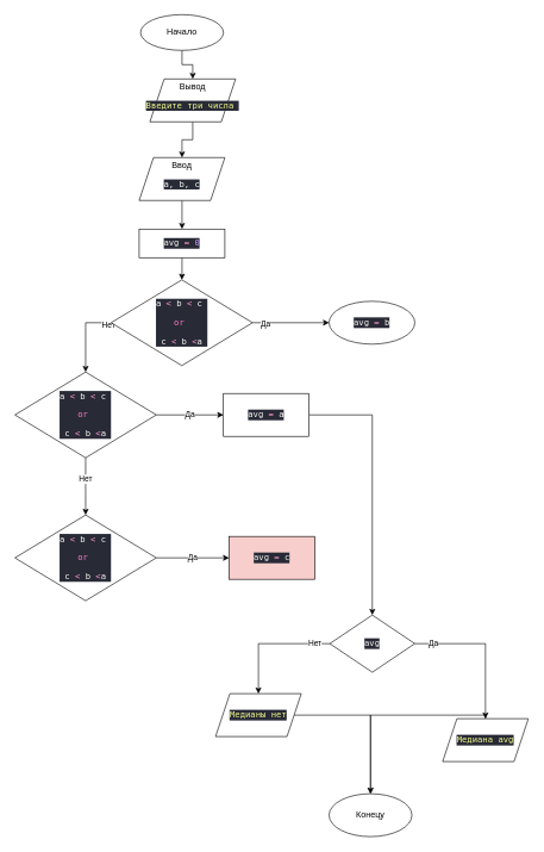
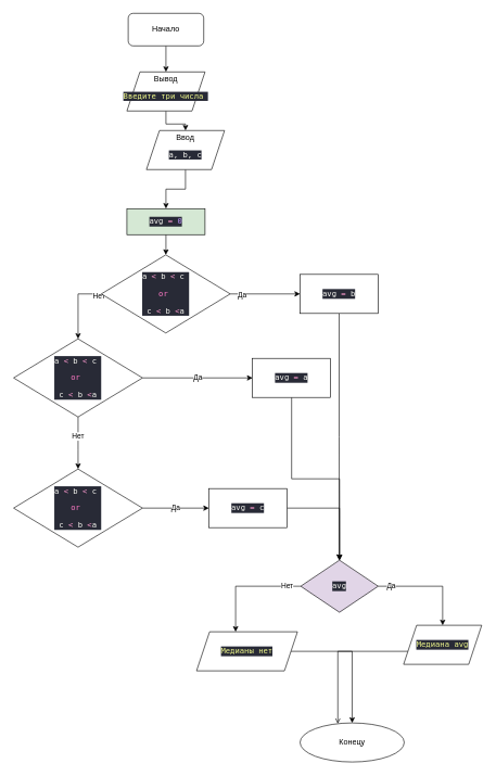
- <mxCell id="3" value="Начало" style="ellipse;whiteSpace=wrap;html=1;" vertex="1" parent="1"><mxGeometry x="196" y="20" width="116" height="50" as="geometry" /></mxCell>
+ <mxCell id="3" value="Начало" style="whiteSpace=wrap;html=1;rounded=1;" vertex="1" parent="1"><mxGeometry x="196" y="20" width="116" height="50" as="geometry" /></mxCell>
- <mxCell id="10" value="Вывод&lt;br&gt;&lt;pre style=&quot;background-color: #282a36 ; color: #f8f8f2 ; font-family: &amp;#34;jetbrains mono&amp;#34; , monospace ; font-size: 9 8pt&quot;&gt;&lt;span style=&quot;color: #f1fa8c&quot;&gt;Введите три числа &lt;/span&gt;&lt;/pre&gt;" style="shape=parallelogram;perimeter=parallelogramPerimeter;whiteSpace=wrap;html=1;fixedSize=1;" vertex="1" parent="1"><mxGeometry x="209" y="110" width="120" height="60" as="geometry" /></mxCell>
+ <mxCell id="10" value="Вывод&lt;br&gt;&lt;pre style=&quot;background-color: #282a36 ; color: #f8f8f2 ; font-family: &amp;#34;jetbrains mono&amp;#34; , monospace ; font-size: 9 8pt&quot;&gt;&lt;span style=&quot;color: #f1fa8c&quot;&gt;Введите три числа &lt;/span&gt;&lt;/pre&gt;" style="shape=parallelogram;perimeter=parallelogramPerimeter;whiteSpace=wrap;html=1;fixedSize=1;" vertex="1" parent="1"><mxGeometry x="194" y="110" width="120" height="60" as="geometry" /></mxCell>
- <mxCell id="12" value="Ввод&lt;br&gt;&lt;pre style=&quot;background-color: #282a36 ; color: #f8f8f2 ; font-family: &amp;#34;jetbrains mono&amp;#34; , monospace ; font-size: 9 8pt&quot;&gt;a, b, c&lt;/pre&gt;" style="shape=parallelogram;perimeter=parallelogramPerimeter;whiteSpace=wrap;html=1;fixedSize=1;" vertex="1" parent="1"><mxGeometry x="194" y="220" width="120" height="60" as="geometry" /></mxCell>
+ <mxCell id="12" value="Ввод&lt;br&gt;&lt;pre style=&quot;background-color: #282a36 ; color: #f8f8f2 ; font-family: &amp;#34;jetbrains mono&amp;#34; , monospace ; font-size: 9 8pt&quot;&gt;a, b, c&lt;/pre&gt;" style="shape=parallelogram;perimeter=parallelogramPerimeter;whiteSpace=wrap;html=1;fixedSize=1;" vertex="1" parent="1"><mxGeometry x="224" y="200" width="120" height="60" as="geometry" /></mxCell>
- <mxCell id="6" value="&lt;pre style=&quot;background-color: #282a36 ; color: #f8f8f2 ; font-family: &amp;#34;jetbrains mono&amp;#34; , monospace ; font-size: 9 8pt&quot;&gt;avg &lt;span style=&quot;color: #f998cc&quot;&gt;= &lt;/span&gt;&lt;span style=&quot;color: #bd93f9&quot;&gt;0&lt;/span&gt;&lt;/pre&gt;" style="rounded=0;whiteSpace=wrap;html=1;" vertex="1" parent="1"><mxGeometry x="194" y="320" width="120" height="40" as="geometry" /></mxCell>
+ <mxCell id="6" value="&lt;pre style=&quot;background-color: #282a36 ; color: #f8f8f2 ; font-family: &amp;#34;jetbrains mono&amp;#34; , monospace ; font-size: 9 8pt&quot;&gt;avg &lt;span style=&quot;color: #f998cc&quot;&gt;= &lt;/span&gt;&lt;span style=&quot;color: #bd93f9&quot;&gt;0&lt;/span&gt;&lt;/pre&gt;" style="rounded=0;whiteSpace=wrap;html=1;fillColor=#d5e8d4;" vertex="1" parent="1"><mxGeometry x="194" y="320" width="120" height="40" as="geometry" /></mxCell>
- <mxCell id="26" value="&lt;pre style=&quot;background-color: #282a36 ; color: #f8f8f2 ; font-family: &amp;#34;jetbrains mono&amp;#34; , monospace ; font-size: 9 8pt&quot;&gt;avg &lt;span style=&quot;color: #f998cc&quot;&gt;= &lt;/span&gt;b&lt;/pre&gt;" style="ellipse;whiteSpace=wrap;html=1;" vertex="1" parent="1"><mxGeometry x="460" y="421" width="120" height="60" as="geometry" /></mxCell>
+ <mxCell id="26" value="&lt;pre style=&quot;background-color: #282a36 ; color: #f8f8f2 ; font-family: &amp;#34;jetbrains mono&amp;#34; , monospace ; font-size: 9 8pt&quot;&gt;avg &lt;span style=&quot;color: #f998cc&quot;&gt;= &lt;/span&gt;b&lt;/pre&gt;" style="rounded=0;whiteSpace=wrap;html=1;" vertex="1" parent="1"><mxGeometry x="460" y="421" width="120" height="60" as="geometry" /></mxCell>
+ <mxCell id="25" style="edgeStyle=orthogonalEdgeStyle;rounded=0;orthogonalLoop=1;jettySize=auto;html=1;" edge="1" parent="1" source="26" target="33"><mxGeometry relative="1" as="geometry" /></mxCell>
- <mxCell id="28" value="&lt;pre style=&quot;background-color: #282a36 ; color: #f8f8f2 ; font-family: &amp;#34;jetbrains mono&amp;#34; , monospace ; font-size: 9 8pt&quot;&gt;avg &lt;span style=&quot;color: #f998cc&quot;&gt;= &lt;/span&gt;a&lt;/pre&gt;" style="rounded=0;whiteSpace=wrap;html=1;" vertex="1" parent="1"><mxGeometry x="312" y="550" width="120" height="60" as="geometry" /></mxCell>
+ <mxCell id="28" value="&lt;pre style=&quot;background-color: #282a36 ; color: #f8f8f2 ; font-family: &amp;#34;jetbrains mono&amp;#34; , monospace ; font-size: 9 8pt&quot;&gt;avg &lt;span style=&quot;color: #f998cc&quot;&gt;= &lt;/span&gt;a&lt;/pre&gt;" style="rounded=0;whiteSpace=wrap;html=1;" vertex="1" parent="1"><mxGeometry x="387" y="550" width="120" height="60" as="geometry" /></mxCell>
- <mxCell id="30" value="&lt;pre style=&quot;background-color: #282a36 ; color: #f8f8f2 ; font-family: &amp;#34;jetbrains mono&amp;#34; , monospace ; font-size: 9 8pt&quot;&gt;avg &lt;span style=&quot;color: #f998cc&quot;&gt;= &lt;/span&gt;c&lt;/pre&gt;" style="rounded=0;whiteSpace=wrap;html=1;fillColor=#f8cecc;" vertex="1" parent="1"><mxGeometry x="320" y="750" width="120" height="60" as="geometry" /></mxCell>
+ <mxCell id="30" value="&lt;pre style=&quot;background-color: #282a36 ; color: #f8f8f2 ; font-family: &amp;#34;jetbrains mono&amp;#34; , monospace ; font-size: 9 8pt&quot;&gt;avg &lt;span style=&quot;color: #f998cc&quot;&gt;= &lt;/span&gt;c&lt;/pre&gt;" style="rounded=0;whiteSpace=wrap;html=1;" vertex="1" parent="1"><mxGeometry x="320" y="750" width="120" height="60" as="geometry" /></mxCell>
+ <mxCell id="29" style="edgeStyle=orthogonalEdgeStyle;rounded=0;orthogonalLoop=1;jettySize=auto;html=1;" edge="1" parent="1" source="30" target="33"><mxGeometry relative="1" as="geometry" /></mxCell>
- <mxCell id="33" value="&lt;pre style=&quot;background-color: rgb(40 , 42 , 54) ; color: rgb(248 , 248 , 242) ; font-family: &amp;#34;jetbrains mono&amp;#34; , monospace&quot;&gt;&lt;pre style=&quot;font-family: &amp;#34;jetbrains mono&amp;#34; , monospace&quot;&gt;avg&lt;/pre&gt;&lt;/pre&gt;" style="rhombus;whiteSpace=wrap;html=1;" vertex="1" parent="1"><mxGeometry x="461" y="860" width="119" height="80" as="geometry" /></mxCell>
+ <mxCell id="33" value="&lt;pre style=&quot;background-color: rgb(40 , 42 , 54) ; color: rgb(248 , 248 , 242) ; font-family: &amp;#34;jetbrains mono&amp;#34; , monospace&quot;&gt;&lt;pre style=&quot;font-family: &amp;#34;jetbrains mono&amp;#34; , monospace&quot;&gt;avg&lt;/pre&gt;&lt;/pre&gt;" style="rhombus;whiteSpace=wrap;html=1;fillColor=#e1d5e7;" vertex="1" parent="1"><mxGeometry x="461" y="860" width="119" height="80" as="geometry" /></mxCell>
- <mxCell id="8" value="&lt;pre style=&quot;background-color: #282a36 ; color: #f8f8f2 ; font-family: &amp;#34;jetbrains mono&amp;#34; , monospace ; font-size: 9 8pt&quot;&gt;&lt;span style=&quot;color: #f1fa8c&quot;&gt;Медианы нет&lt;/span&gt;&lt;/pre&gt;" style="shape=parallelogram;perimeter=parallelogramPerimeter;whiteSpace=wrap;html=1;fixedSize=1;" vertex="1" parent="1"><mxGeometry x="301" y="970" width="120" height="60" as="geometry" /></mxCell>
+ <mxCell id="8" value="&lt;pre style=&quot;background-color: #282a36 ; color: #f8f8f2 ; font-family: &amp;#34;jetbrains mono&amp;#34; , monospace ; font-size: 9 8pt&quot;&gt;&lt;span style=&quot;color: #f1fa8c&quot;&gt;Медианы нет&lt;/span&gt;&lt;/pre&gt;" style="shape=parallelogram;perimeter=parallelogramPerimeter;whiteSpace=wrap;html=1;fixedSize=1;" vertex="1" parent="1"><mxGeometry x="301" y="970" width="155" height="60" as="geometry" /></mxCell>
- <mxCell id="14" value="&lt;pre style=&quot;background-color: #282a36 ; color: #f8f8f2 ; font-family: &amp;#34;jetbrains mono&amp;#34; , monospace ; font-size: 9 8pt&quot;&gt;&lt;span style=&quot;color: #f1fa8c&quot;&gt;Медиана avg&lt;/span&gt;&lt;/pre&gt;" style="shape=parallelogram;perimeter=parallelogramPerimeter;whiteSpace=wrap;html=1;fixedSize=1;" vertex="1" parent="1"><mxGeometry x="619" y="1005" width="120" height="60" as="geometry" /></mxCell>
+ <mxCell id="14" value="&lt;pre style=&quot;background-color: #282a36 ; color: #f8f8f2 ; font-family: &amp;#34;jetbrains mono&amp;#34; , monospace ; font-size: 9 8pt&quot;&gt;&lt;span style=&quot;color: #f1fa8c&quot;&gt;Медиана avg&lt;/span&gt;&lt;/pre&gt;" style="shape=parallelogram;perimeter=parallelogramPerimeter;whiteSpace=wrap;html=1;fixedSize=1;" vertex="1" parent="1"><mxGeometry x="619" y="960" width="120" height="60" as="geometry" /></mxCell>
- <mxCell id="4" value="Конецу" style="ellipse;whiteSpace=wrap;html=1;" vertex="1" parent="1"><mxGeometry x="460" y="1110" width="116" height="60" as="geometry" /></mxCell>
+ <mxCell id="4" value="Конецу" style="ellipse;whiteSpace=wrap;html=1;" vertex="1" parent="1"><mxGeometry x="460" y="1110" width="160" height="60" as="geometry" /></mxCell>
